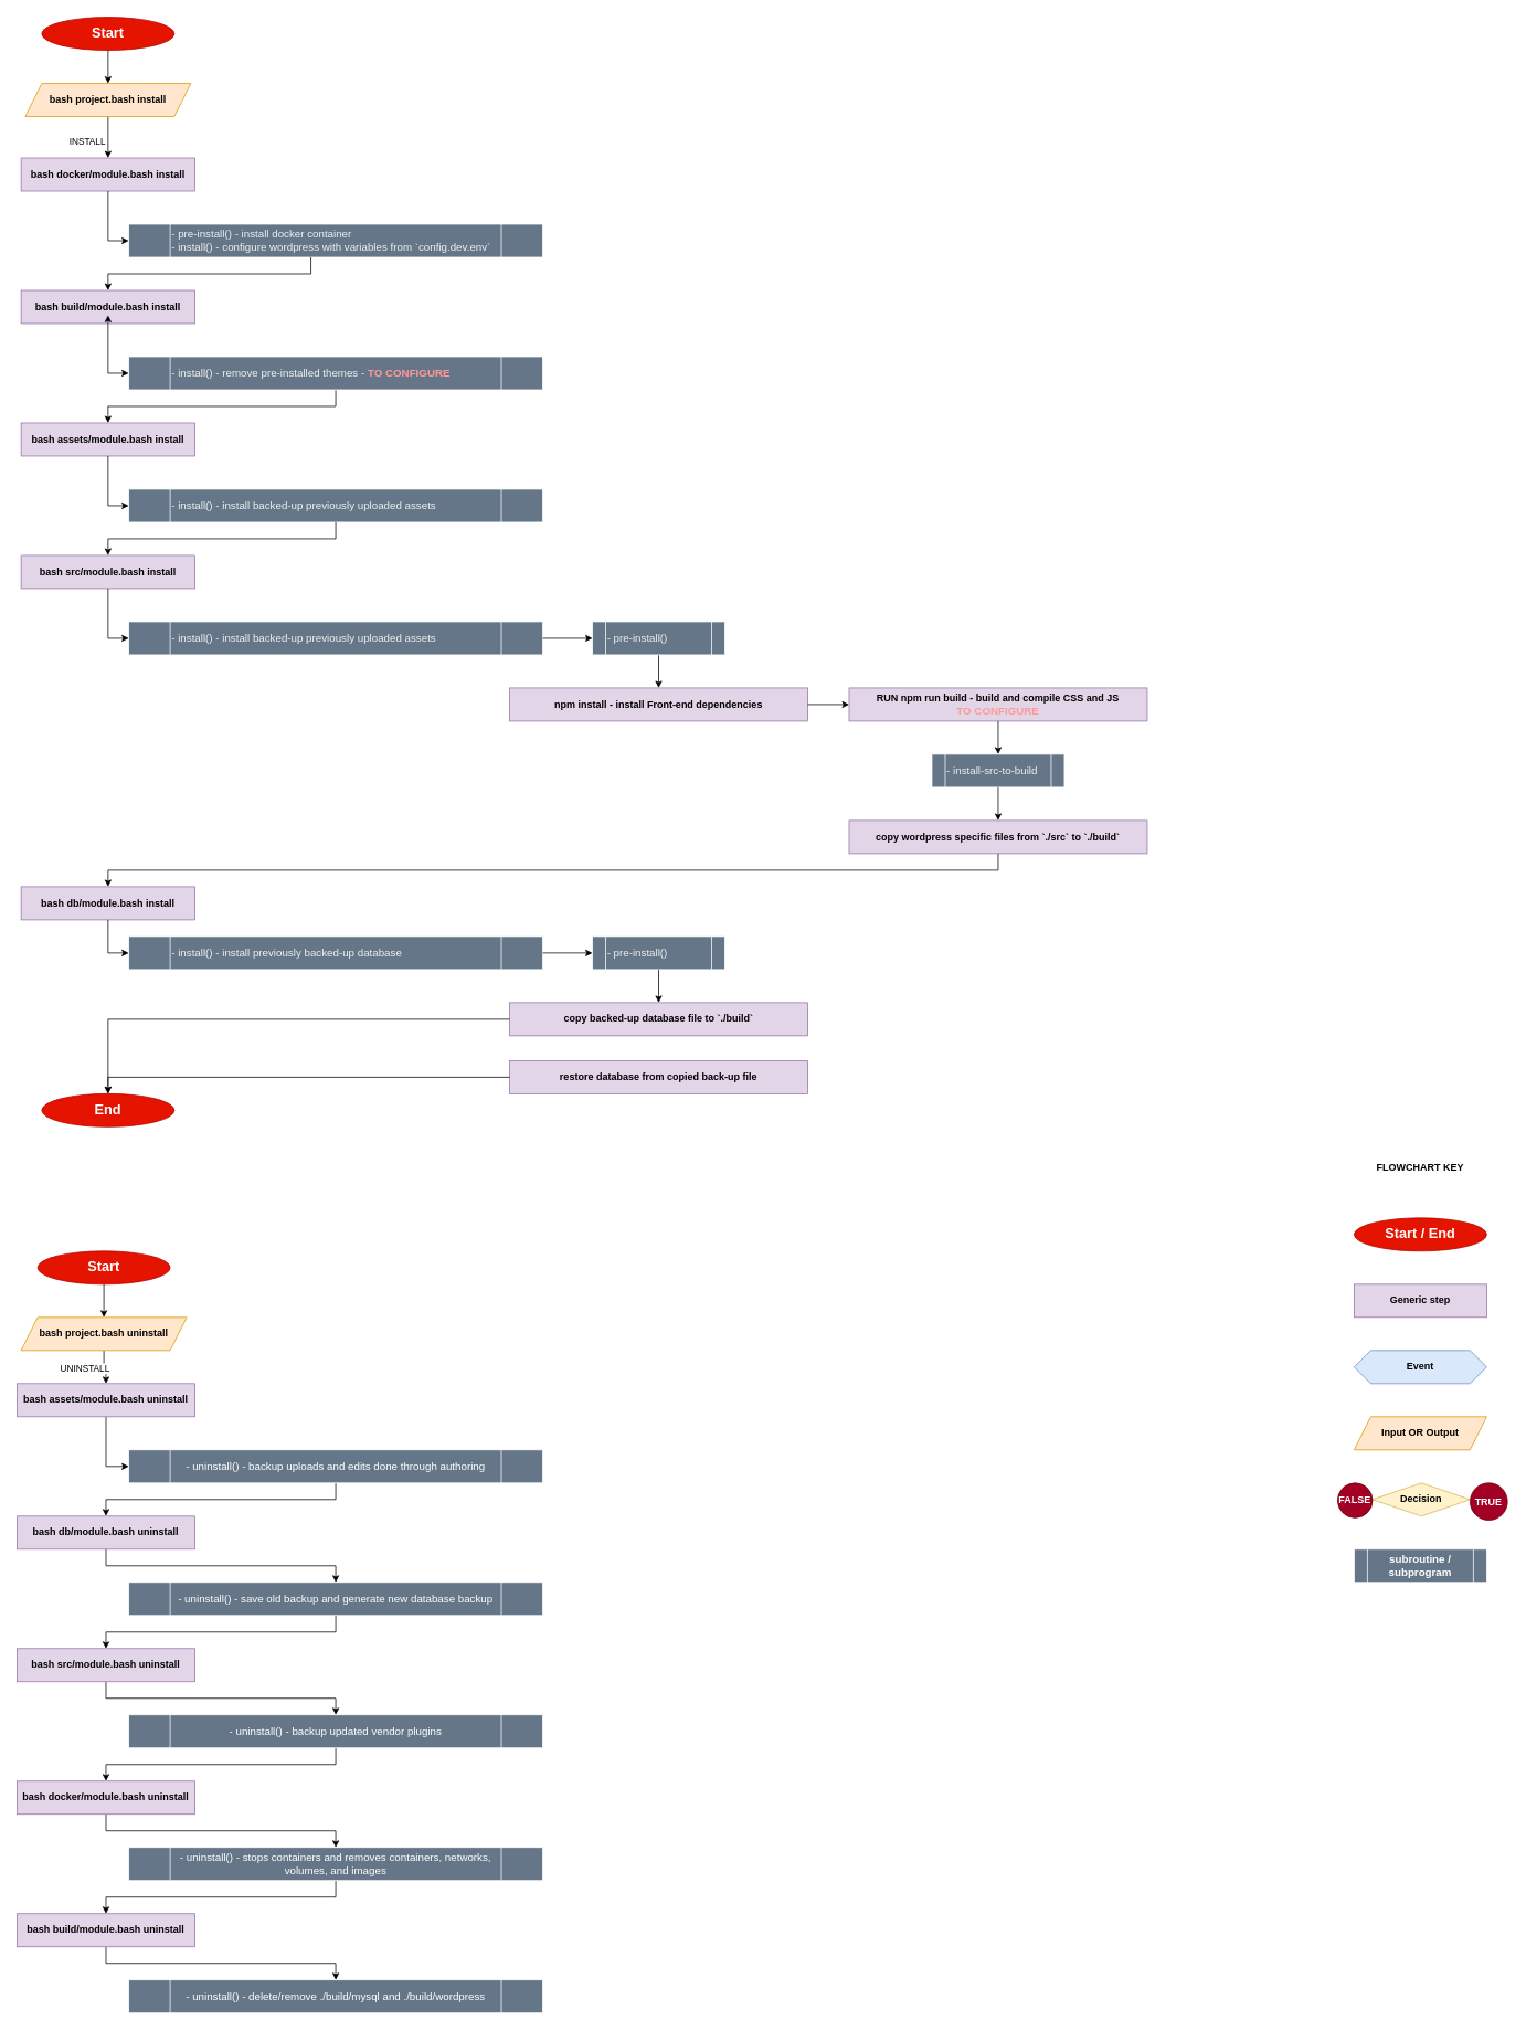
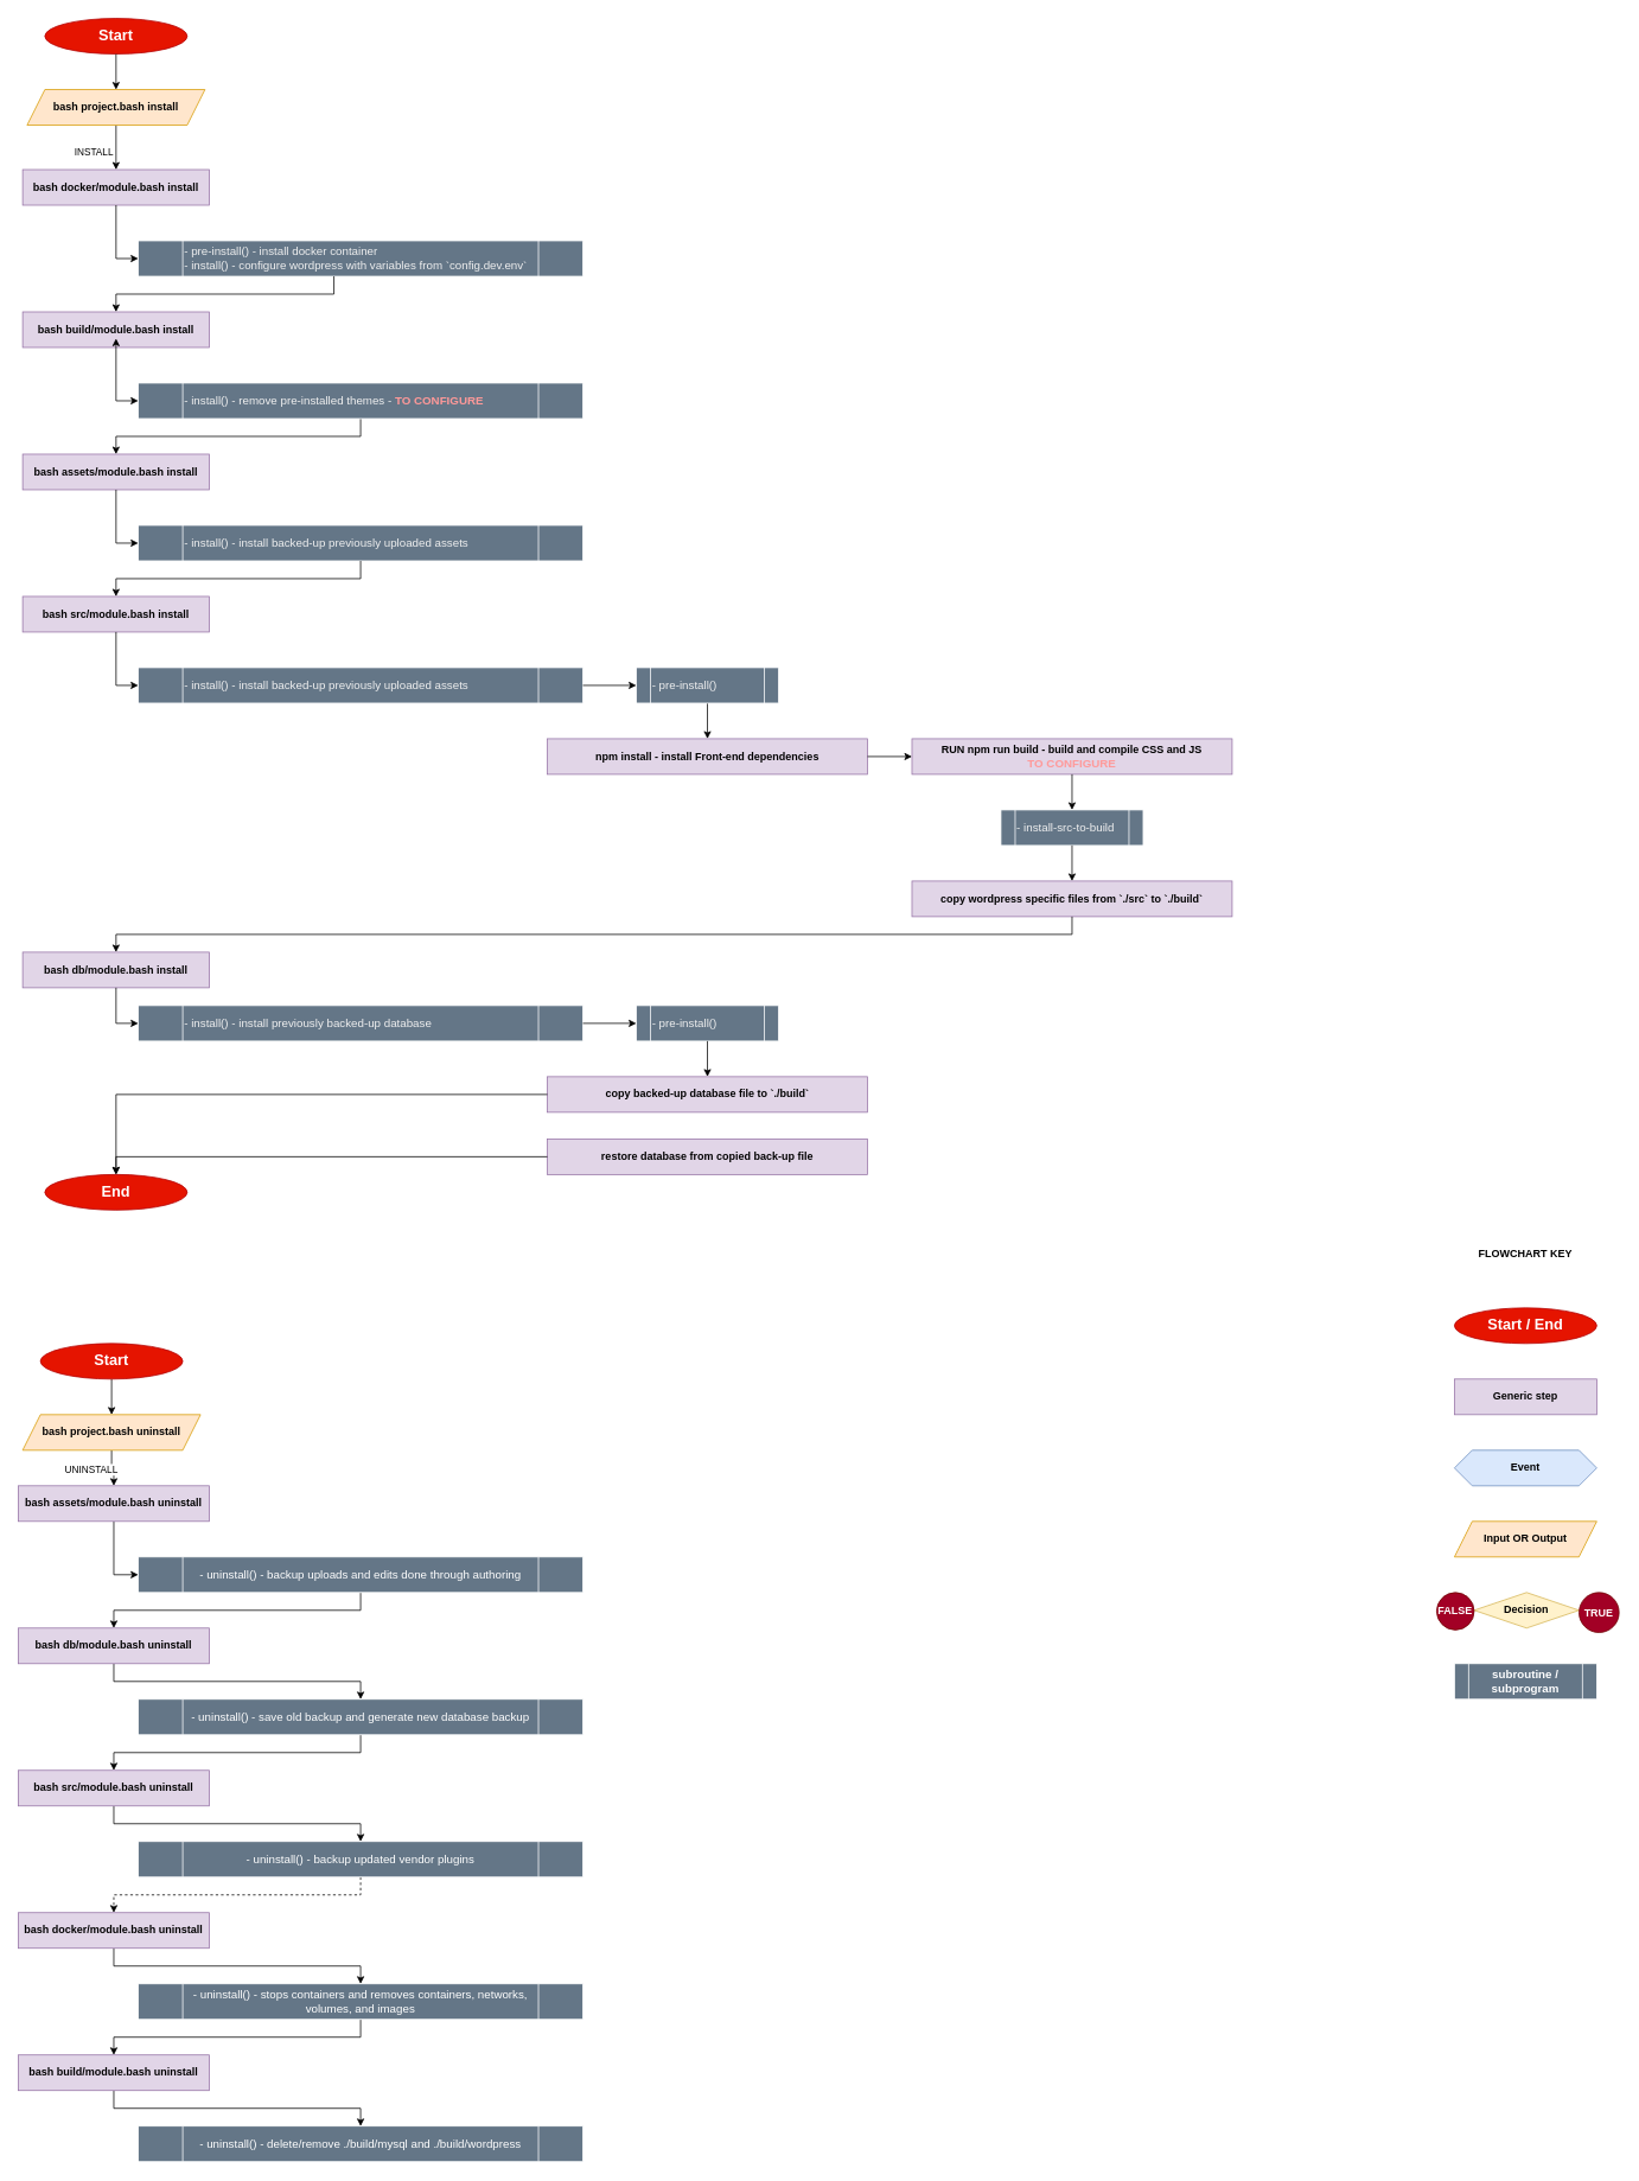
- <mxCell id="71" style="edgeStyle=orthogonalEdgeStyle;rounded=0;orthogonalLoop=1;jettySize=auto;html=1;" edge="1" parent="1" source="72" target="74"><mxGeometry relative="1" as="geometry" /></mxCell>
+ <mxCell id="71" style="edgeStyle=orthogonalEdgeStyle;rounded=0;orthogonalLoop=1;jettySize=auto;html=1;dashed=1;" edge="1" parent="1" source="72" target="74"><mxGeometry relative="1" as="geometry" /></mxCell>
